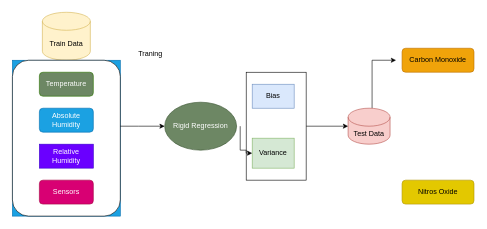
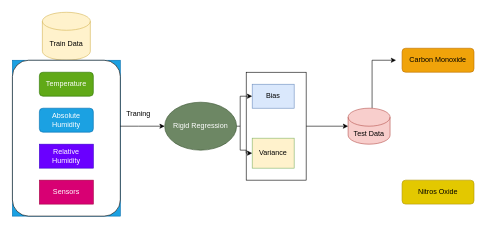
- <mxCell id="20" value="Traning" style="text;html=1;align=center;verticalAlign=middle;resizable=0;points=[];autosize=1;strokeColor=none;fillColor=none;" vertex="1" parent="1"><mxGeometry x="220" y="80" width="60" height="20" as="geometry" /></mxCell>
+ <mxCell id="20" value="Traning" style="text;html=1;align=center;verticalAlign=middle;resizable=0;points=[];autosize=1;strokeColor=none;fillColor=none;" vertex="1" parent="1"><mxGeometry x="200" y="180" width="60" height="20" as="geometry" /></mxCell>
- <mxCell id="15" value="Temperature" style="rounded=1;whiteSpace=wrap;html=1;fillColor=#6d8764;fontColor=#ffffff;strokeColor=#2D7600;" vertex="1" parent="13"><mxGeometry x="45" y="20" width="90" height="40" as="geometry" /></mxCell>
+ <mxCell id="15" value="Temperature" style="rounded=1;whiteSpace=wrap;html=1;fillColor=#60a917;fontColor=#ffffff;strokeColor=#2D7600;" vertex="1" parent="13"><mxGeometry x="45" y="20" width="90" height="40" as="geometry" /></mxCell>
+ <mxCell id="8" value="" style="edgeStyle=orthogonalEdgeStyle;rounded=0;orthogonalLoop=1;jettySize=auto;html=1;" edge="1" parent="1" source="9" target="10"><mxGeometry relative="1" as="geometry"><Array as="points"><mxPoint x="400" y="210" /><mxPoint x="400" y="160" /></Array></mxGeometry></mxCell>
- <mxCell id="11" value="Variance" style="whiteSpace=wrap;html=1;fillColor=#d5e8d4;strokeColor=#82b366;" vertex="1" parent="1"><mxGeometry x="420" y="230" width="70" height="50" as="geometry" /></mxCell>
+ <mxCell id="11" value="Variance" style="whiteSpace=wrap;html=1;fillColor=#fff2cc;strokeColor=#82b366;" vertex="1" parent="1"><mxGeometry x="420" y="230" width="70" height="50" as="geometry" /></mxCell>
- <mxCell id="18" value="Sensors" style="rounded=1;whiteSpace=wrap;html=1;fillColor=#d80073;fontColor=#ffffff;strokeColor=#A50040;" vertex="1" parent="13"><mxGeometry x="45" y="200" width="90" height="40" as="geometry" /></mxCell>
+ <mxCell id="18" value="Sensors" style="whiteSpace=wrap;html=1;fillColor=#d80073;fontColor=#ffffff;strokeColor=#A50040;rounded=0;" vertex="1" parent="13"><mxGeometry x="45" y="200" width="90" height="40" as="geometry" /></mxCell>
